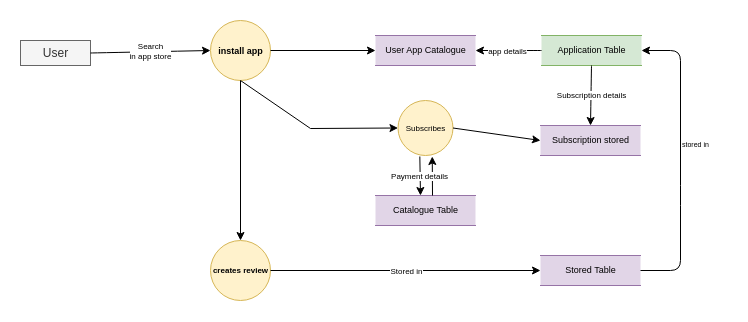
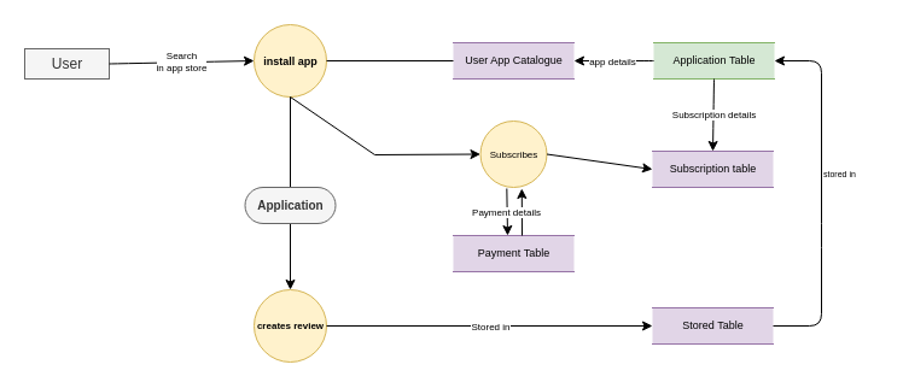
- <mxCell id="11" value="" style="endArrow=classic;html=1;rounded=0;fontSize=8;exitX=1;exitY=0.5;exitDx=0;exitDy=0;entryX=0;entryY=0.5;entryDx=0;entryDy=0;" edge="1" parent="1" source="5" target="7"><mxGeometry width="50" height="50" relative="1" as="geometry"><mxPoint x="290" y="135" as="sourcePoint" /><mxPoint x="370" y="55" as="targetPoint" /></mxGeometry></mxCell>
+ <mxCell id="11" value="" style="endArrow=none;html=1;rounded=0;fontSize=8;exitX=1;exitY=0.5;exitDx=0;exitDy=0;entryX=0;entryY=0.5;entryDx=0;entryDy=0;" edge="1" parent="1" source="5" target="7"><mxGeometry width="50" height="50" relative="1" as="geometry"><mxPoint x="290" y="135" as="sourcePoint" /><mxPoint x="370" y="55" as="targetPoint" /></mxGeometry></mxCell>
- <mxCell id="8" value="Subscription stored" style="html=1;dashed=0;whitespace=wrap;shape=partialRectangle;right=0;left=0;fontSize=9;fillColor=#e1d5e7;strokeColor=#9673a6;" vertex="1" parent="1"><mxGeometry x="540" y="125" width="100" height="30" as="geometry" /></mxCell>
+ <mxCell id="8" value="Subscription table" style="html=1;dashed=0;whitespace=wrap;shape=partialRectangle;right=0;left=0;fontSize=9;fillColor=#e1d5e7;strokeColor=#9673a6;" vertex="1" parent="1"><mxGeometry x="540" y="125" width="100" height="30" as="geometry" /></mxCell>
+ <mxCell id="27" value="Application" style="html=1;dashed=0;whitespace=wrap;shape=mxgraph.dfd.start;fillColor=#f5f5f5;fontColor=#333333;strokeColor=#666666;fontStyle=1;fontSize=10;" vertex="1" parent="1"><mxGeometry x="202.5" y="155" width="75" height="30" as="geometry" /></mxCell>
- <mxCell id="9" value="Catalogue Table" style="html=1;dashed=0;whitespace=wrap;shape=partialRectangle;right=0;left=0;fontSize=9;fillColor=#e1d5e7;strokeColor=#9673a6;" vertex="1" parent="1"><mxGeometry x="375" y="195" width="100" height="30" as="geometry" /></mxCell>
+ <mxCell id="9" value="Payment Table" style="html=1;dashed=0;whitespace=wrap;shape=partialRectangle;right=0;left=0;fontSize=9;fillColor=#e1d5e7;strokeColor=#9673a6;" vertex="1" parent="1"><mxGeometry x="375" y="195" width="100" height="30" as="geometry" /></mxCell>
